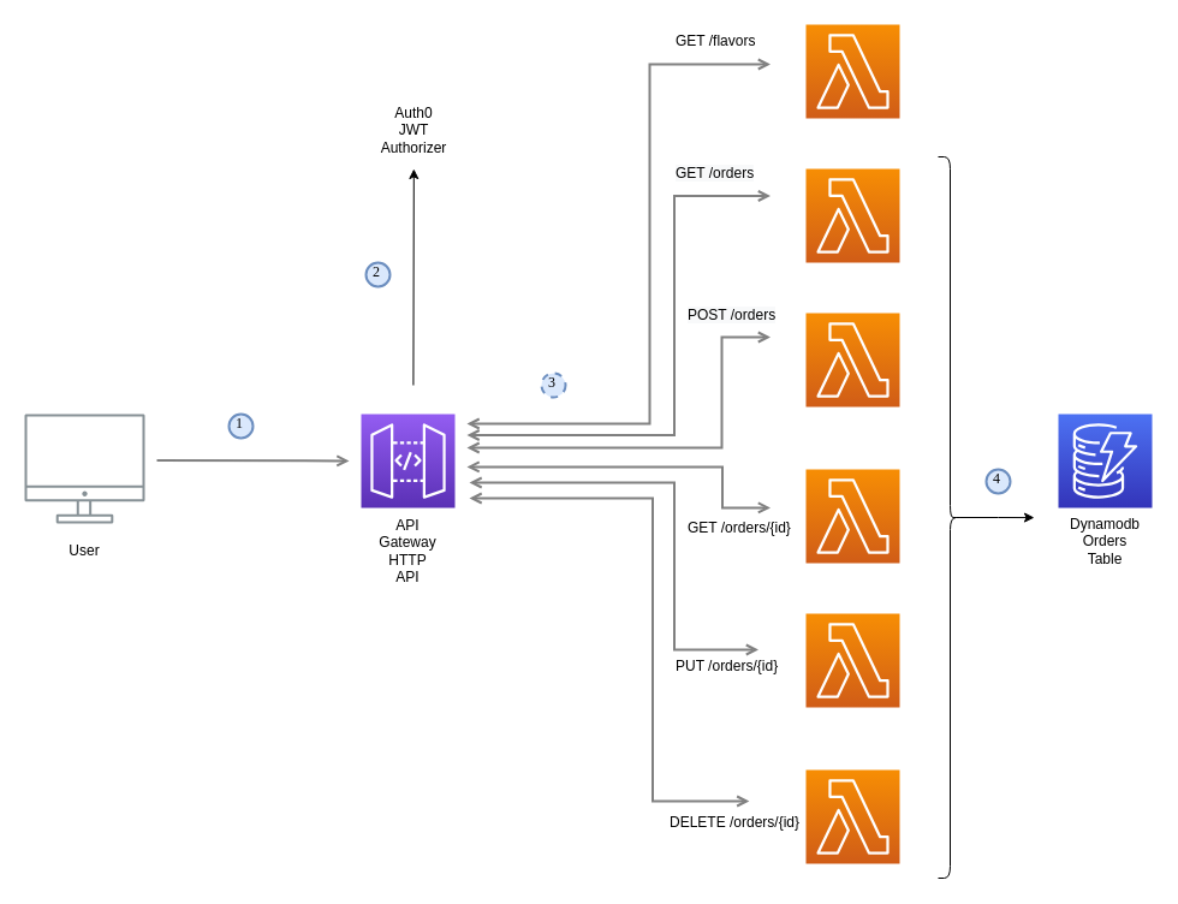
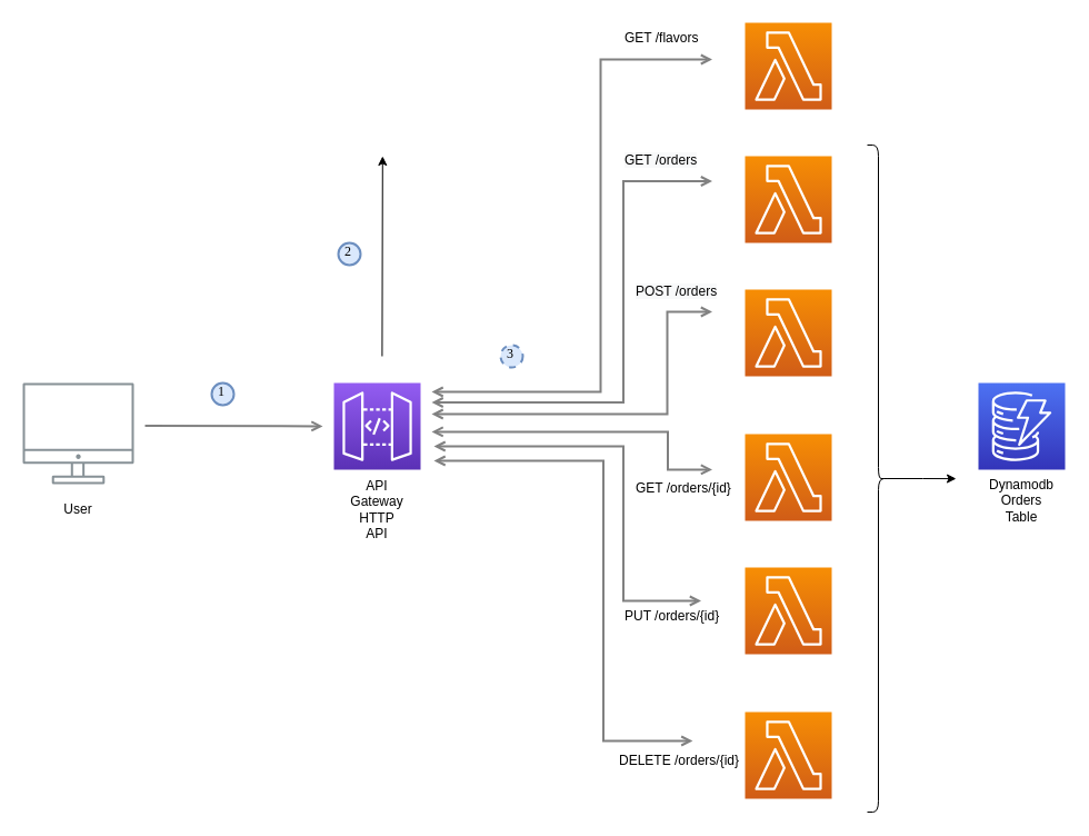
- <mxCell id="31" value="Auth0&lt;br&gt;JWT Authorizer" style="text;html=1;strokeColor=none;fillColor=none;align=center;verticalAlign=middle;whiteSpace=wrap;rounded=0;" vertex="1" parent="1"><mxGeometry x="324" y="98" width="40" height="20" as="geometry" /></mxCell>
- <mxCell id="35" value="4" style="ellipse;whiteSpace=wrap;html=1;aspect=fixed;strokeWidth=2;fontFamily=Tahoma;spacingBottom=4;spacingRight=2;strokeColor=#6c8ebf;fillColor=#dae8fc;" vertex="1" parent="1"><mxGeometry x="820" y="390" width="20" height="20" as="geometry" /></mxCell>
